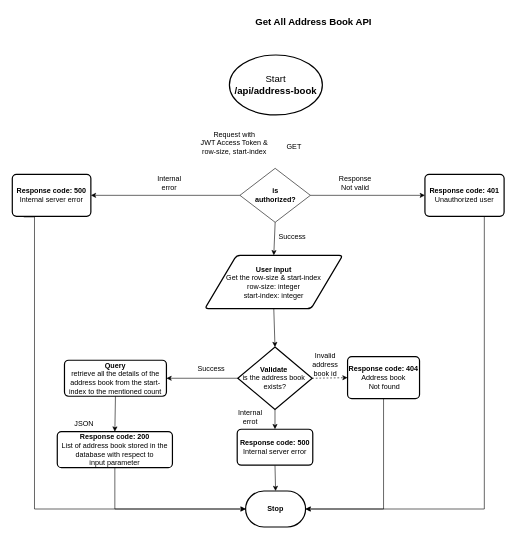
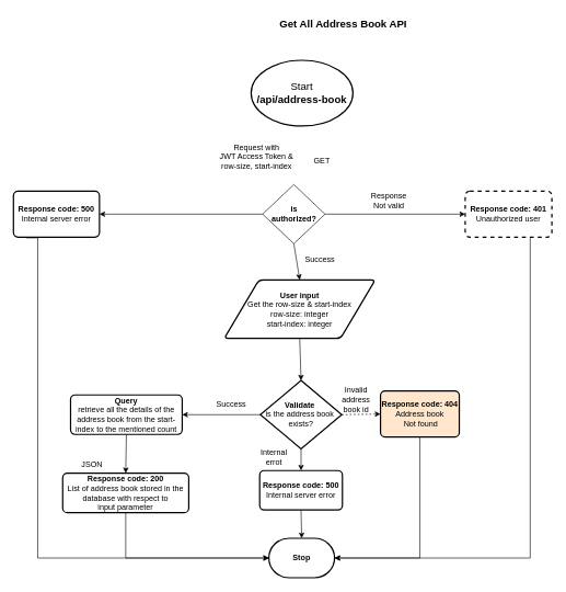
- <mxCell id="30" value="Internal error" style="text;html=1;strokeColor=none;fillColor=none;align=center;verticalAlign=middle;whiteSpace=wrap;rounded=0;" vertex="1" parent="1"><mxGeometry x="252" y="290" width="60" height="30" as="geometry" /></mxCell>
- <mxCell id="4" value="&lt;b&gt;is&lt;br&gt;authorized?&lt;/b&gt;" style="rhombus;whiteSpace=wrap;html=1;" vertex="1" parent="1"><mxGeometry x="399.5" y="280" width="117.5" height="90" as="geometry" /></mxCell>
+ <mxCell id="4" value="&lt;b&gt;is&lt;br&gt;authorized?&lt;/b&gt;" style="rhombus;whiteSpace=wrap;html=1;" vertex="1" parent="1"><mxGeometry x="399.5" y="280" width="95" height="90" as="geometry" /></mxCell>
- <mxCell id="6" value="&lt;b&gt;Response code: 401&lt;/b&gt;&lt;br&gt;Unauthorized user" style="rounded=1;whiteSpace=wrap;html=1;absoluteArcSize=1;arcSize=14;strokeWidth=2;" vertex="1" parent="1"><mxGeometry x="708" y="290" width="132" height="70" as="geometry" /></mxCell>
+ <mxCell id="6" value="&lt;b&gt;Response code: 401&lt;/b&gt;&lt;br&gt;Unauthorized user" style="rounded=1;whiteSpace=wrap;html=1;absoluteArcSize=1;arcSize=14;strokeWidth=2;dashed=1;" vertex="1" parent="1"><mxGeometry x="708" y="290" width="132" height="70" as="geometry" /></mxCell>
- <mxCell id="8" value="&lt;b&gt;Response code: 404&lt;/b&gt;&lt;br&gt;Address book&lt;br&gt;&amp;nbsp;Not found" style="rounded=1;whiteSpace=wrap;html=1;absoluteArcSize=1;arcSize=14;strokeWidth=2;" vertex="1" parent="1"><mxGeometry x="579" y="594" width="120" height="70" as="geometry" /></mxCell>
+ <mxCell id="8" value="&lt;b&gt;Response code: 404&lt;/b&gt;&lt;br&gt;Address book&lt;br&gt;&amp;nbsp;Not found" style="rounded=1;whiteSpace=wrap;html=1;absoluteArcSize=1;arcSize=14;strokeWidth=2;fillColor=#ffe6cc;" vertex="1" parent="1"><mxGeometry x="579" y="594" width="120" height="70" as="geometry" /></mxCell>
